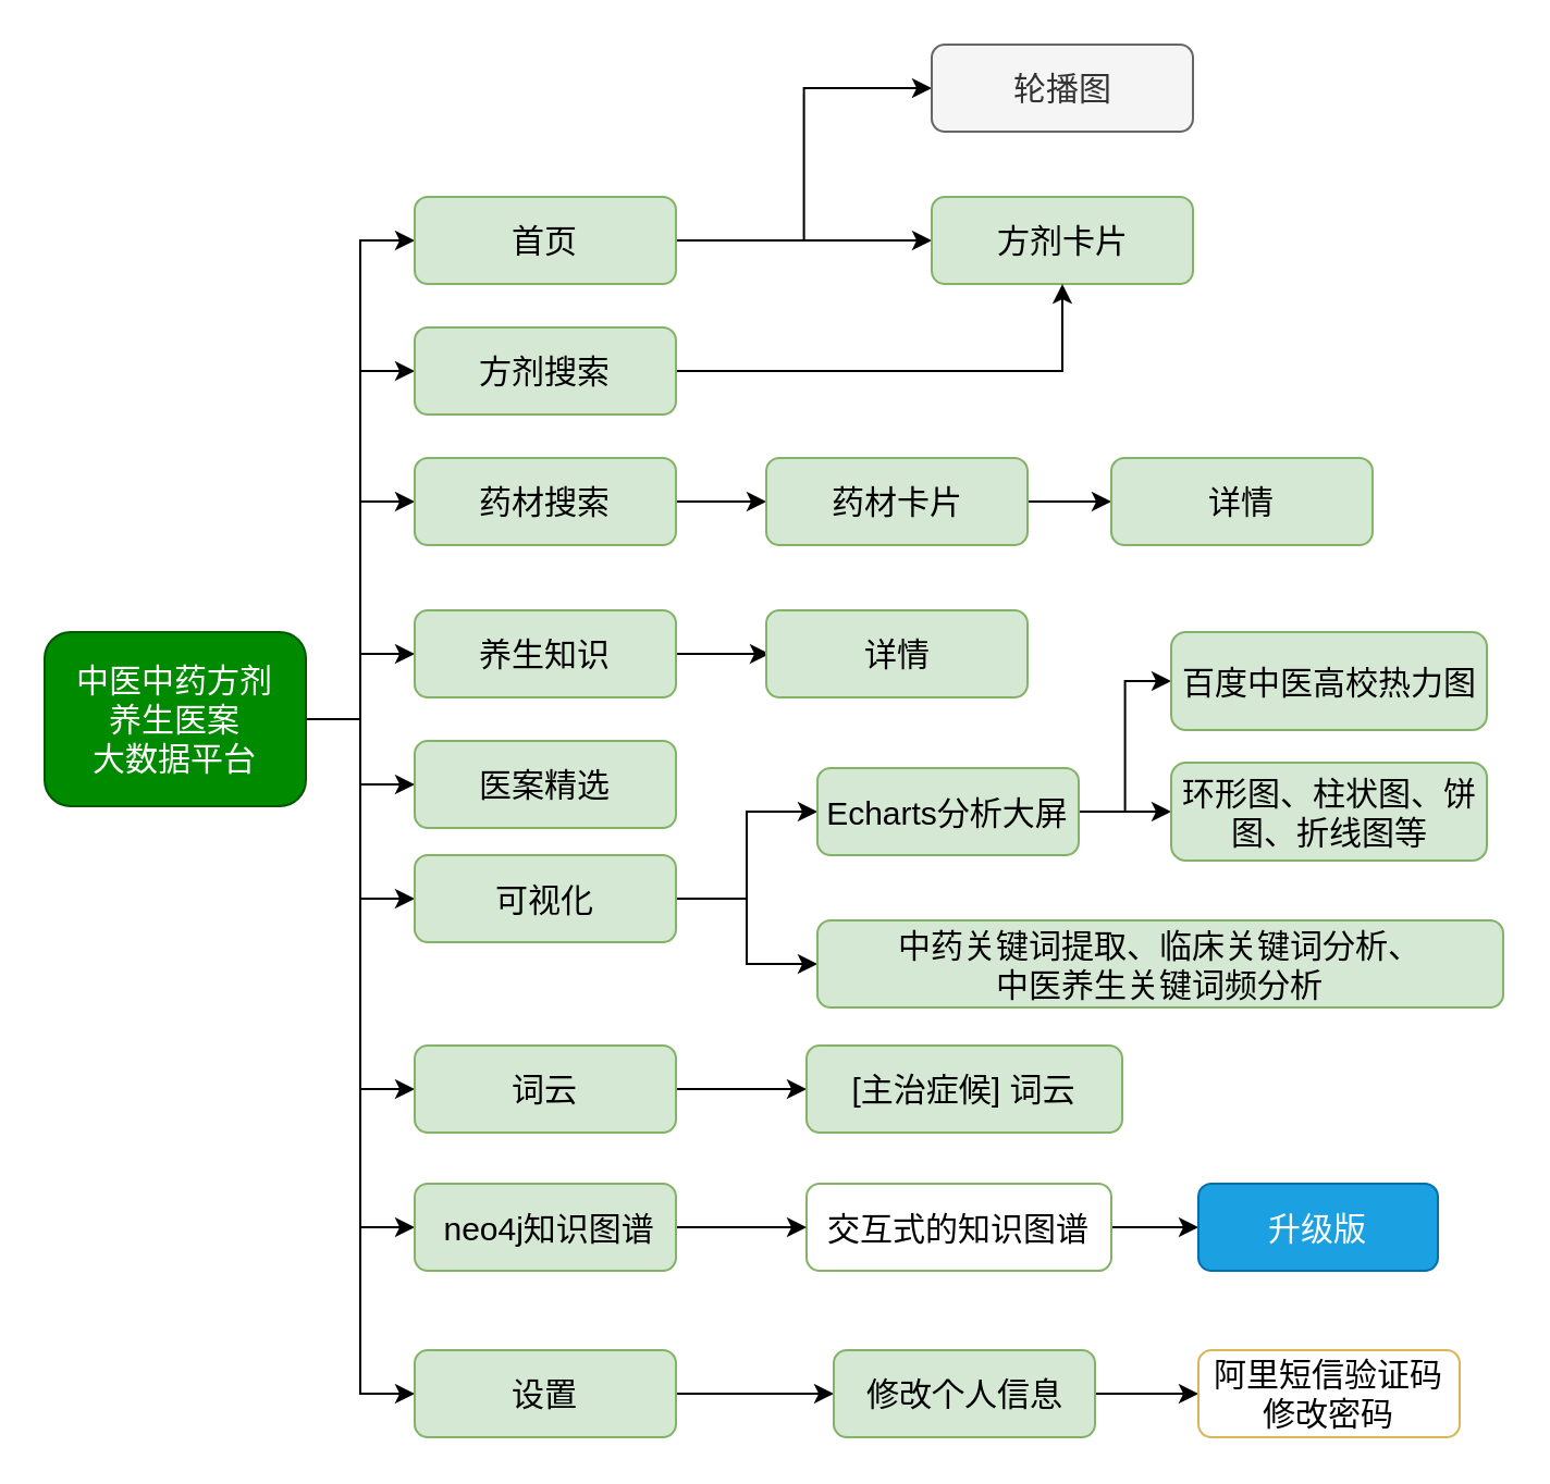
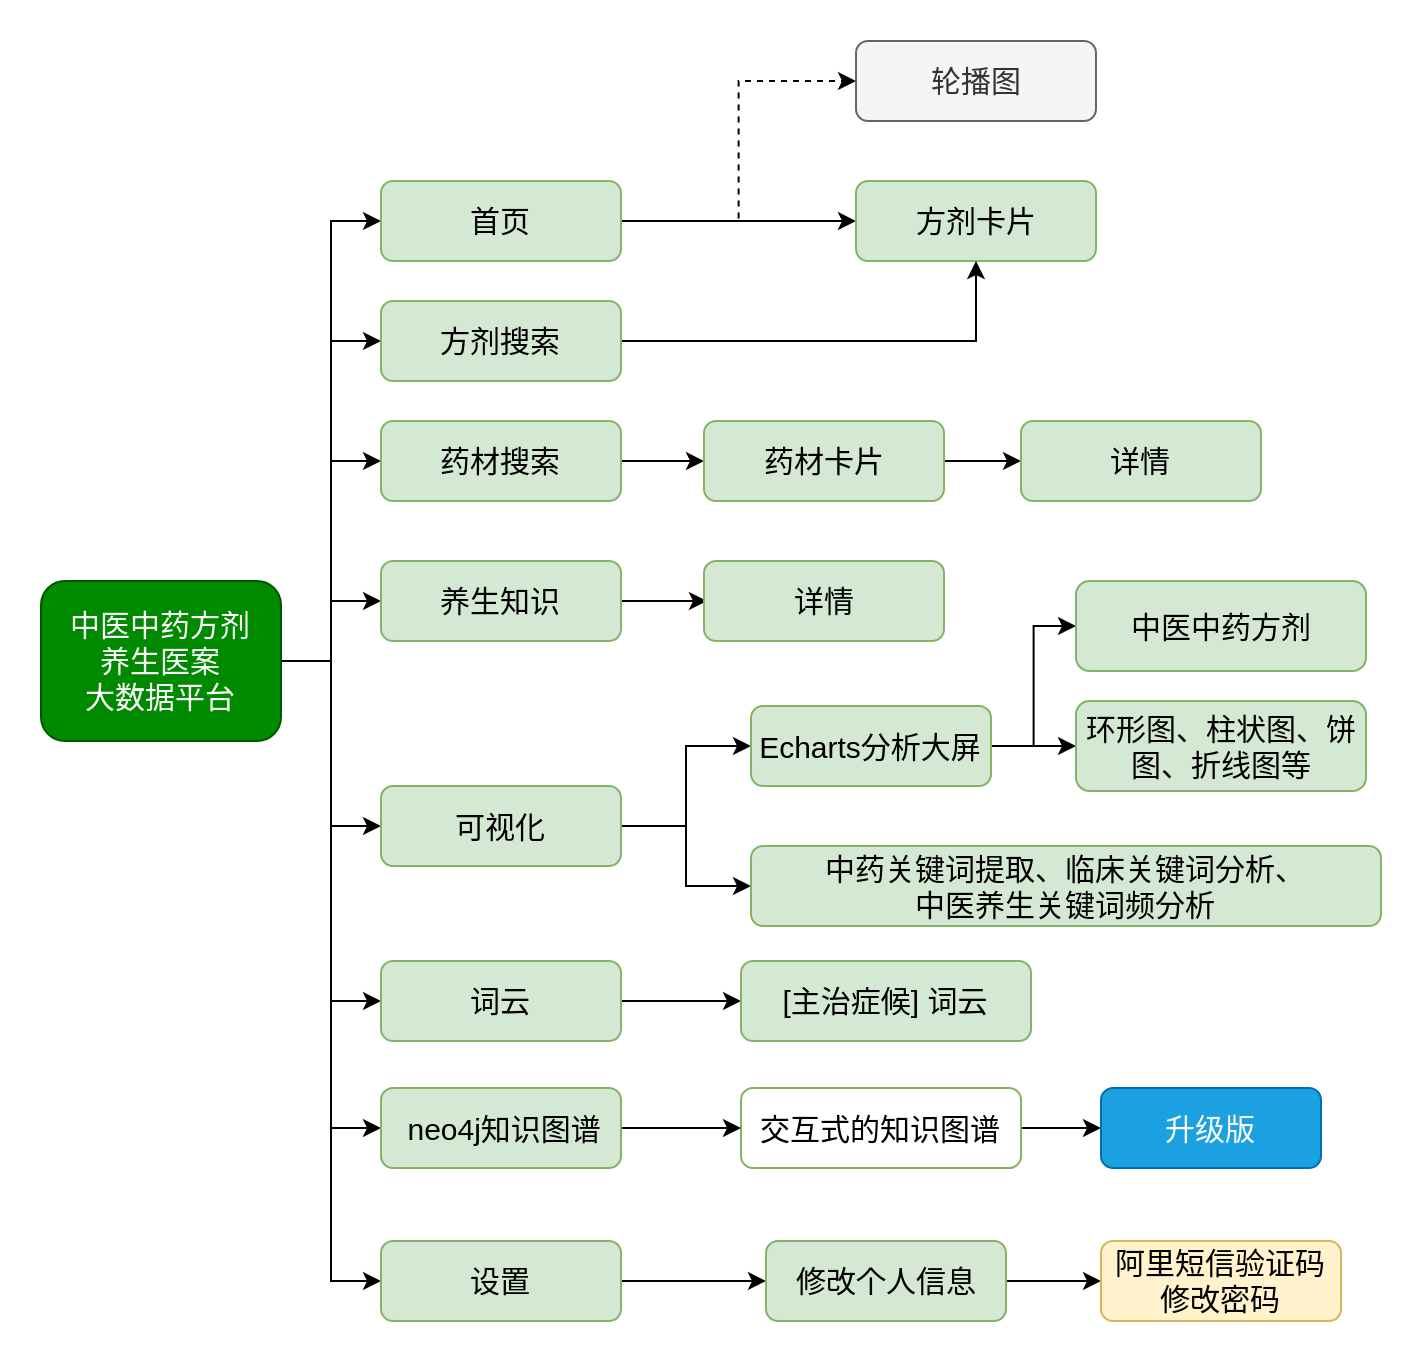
- <mxCell id="14" style="edgeStyle=orthogonalEdgeStyle;rounded=0;orthogonalLoop=1;jettySize=auto;html=1;exitX=1;exitY=0.5;exitDx=0;exitDy=0;entryX=0;entryY=0.5;entryDx=0;entryDy=0;fontSize=17;" edge="1" parent="1" source="15" target="38"><mxGeometry relative="1" as="geometry" /></mxCell>
+ <mxCell id="14" style="edgeStyle=orthogonalEdgeStyle;rounded=0;orthogonalLoop=1;jettySize=auto;html=1;exitX=1;exitY=0.5;exitDx=0;exitDy=0;entryX=0;entryY=0.5;entryDx=0;entryDy=0;fontSize=17;dashed=1;" edge="1" parent="1" source="15" target="38"><mxGeometry relative="1" as="geometry" /></mxCell>
- <mxCell id="49" value="百度中医高校热力图" style="rounded=1;whiteSpace=wrap;html=1;fontSize=15;fillColor=#d5e8d4;strokeColor=#82b366;" vertex="1" parent="1"><mxGeometry x="537.5" y="290" width="145" height="45" as="geometry" /></mxCell>
+ <mxCell id="49" value="中医中药方剂" style="rounded=1;whiteSpace=wrap;html=1;fontSize=15;fillColor=#d5e8d4;strokeColor=#82b366;" vertex="1" parent="1"><mxGeometry x="537.5" y="290" width="145" height="45" as="geometry" /></mxCell>
- <mxCell id="11" style="edgeStyle=orthogonalEdgeStyle;rounded=0;orthogonalLoop=1;jettySize=auto;html=1;exitX=1;exitY=0.5;exitDx=0;exitDy=0;entryX=0;entryY=0.5;entryDx=0;entryDy=0;" edge="1" parent="1" source="12" target="48"><mxGeometry relative="1" as="geometry" /></mxCell>
- <mxCell id="48" value="医案精选" style="rounded=1;whiteSpace=wrap;html=1;fontSize=15;fillColor=#d5e8d4;strokeColor=#82b366;" vertex="1" parent="1"><mxGeometry x="190" y="340" width="120" height="40" as="geometry" /></mxCell>
- <mxCell id="31" value="阿里短信验证码修改密码" style="rounded=1;whiteSpace=wrap;html=1;fontSize=15;fillColor=#ffffff;strokeColor=#d6b656;" vertex="1" parent="1"><mxGeometry x="550" y="620" width="120" height="40" as="geometry" /></mxCell>
+ <mxCell id="31" value="阿里短信验证码修改密码" style="rounded=1;whiteSpace=wrap;html=1;fontSize=15;fillColor=#fff2cc;strokeColor=#d6b656;" vertex="1" parent="1"><mxGeometry x="550" y="620" width="120" height="40" as="geometry" /></mxCell>
